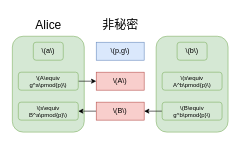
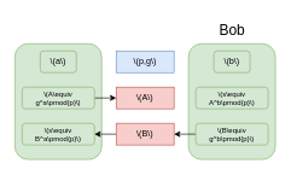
- <mxCell id="4" value="Alice" style="text;html=1;align=center;verticalAlign=middle;resizable=0;points=[];autosize=1;strokeColor=none;fillColor=none;fontFamily=Helvetica;fontSize=20;" vertex="1" parent="1"><mxGeometry x="45" y="20" width="70" height="40" as="geometry" /></mxCell>
- <mxCell id="6" value="非秘密" style="text;html=1;align=center;verticalAlign=middle;resizable=0;points=[];autosize=1;strokeColor=none;fillColor=none;fontSize=20;" vertex="1" parent="1"><mxGeometry x="160" y="20" width="80" height="40" as="geometry" /></mxCell>
+ <mxCell id="5" value="Bob" style="text;html=1;align=center;verticalAlign=middle;resizable=0;points=[];autosize=1;strokeColor=none;fillColor=none;fontSize=20;" vertex="1" parent="1"><mxGeometry x="290" y="20" width="60" height="40" as="geometry" /></mxCell>
